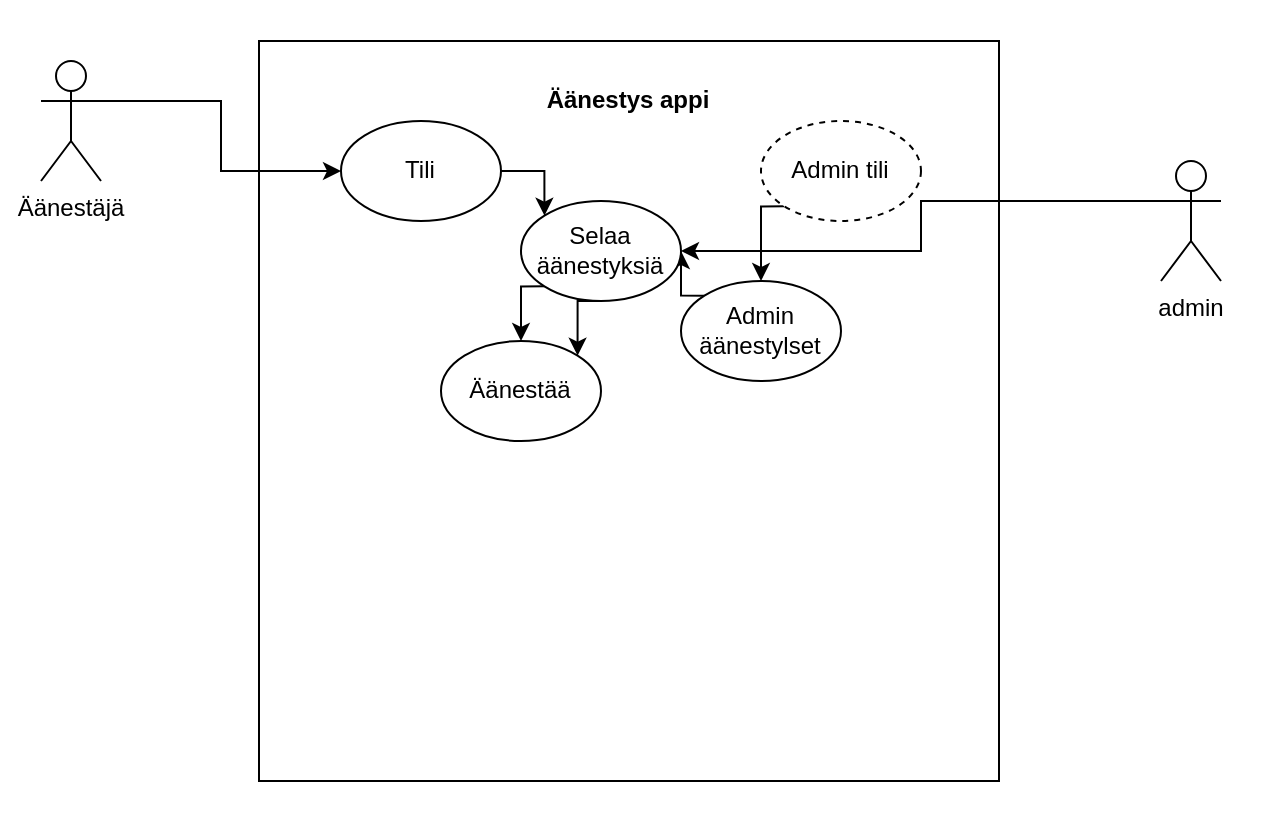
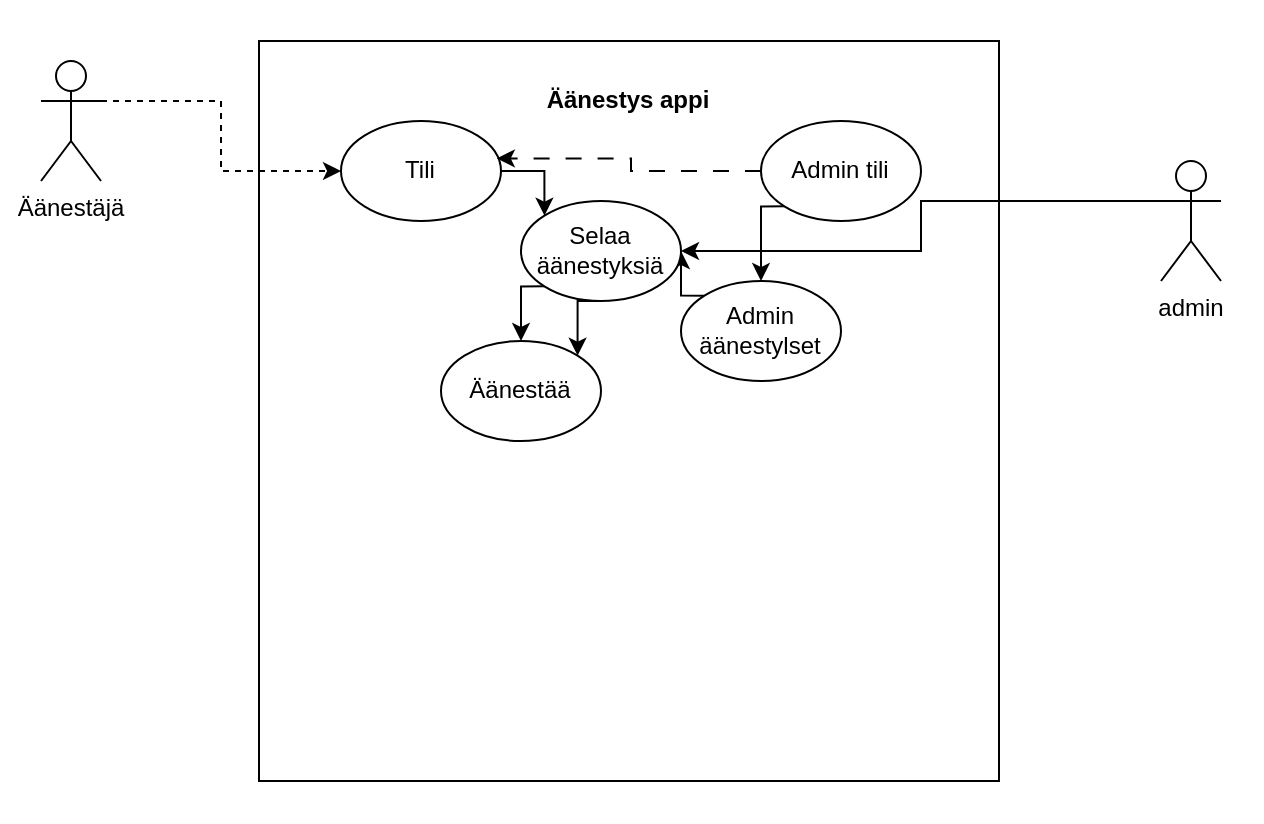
- <mxCell id="3" style="edgeStyle=orthogonalEdgeStyle;rounded=0;orthogonalLoop=1;jettySize=auto;html=1;exitX=1;exitY=0.333;exitDx=0;exitDy=0;exitPerimeter=0;" edge="1" parent="1" source="4" target="8"><mxGeometry relative="1" as="geometry" /></mxCell>
+ <mxCell id="3" style="edgeStyle=orthogonalEdgeStyle;rounded=0;orthogonalLoop=1;jettySize=auto;html=1;exitX=1;exitY=0.333;exitDx=0;exitDy=0;exitPerimeter=0;dashed=1;" edge="1" parent="1" source="4" target="8"><mxGeometry relative="1" as="geometry" /></mxCell>
+ <mxCell id="10" style="edgeStyle=orthogonalEdgeStyle;rounded=0;orthogonalLoop=1;jettySize=auto;html=1;exitX=0;exitY=0.5;exitDx=0;exitDy=0;entryX=0.974;entryY=0.374;entryDx=0;entryDy=0;entryPerimeter=0;dashed=1;dashPattern=8 8;" edge="1" parent="1" source="11" target="8"><mxGeometry relative="1" as="geometry" /></mxCell>
- <mxCell id="11" value="Admin tili" style="ellipse;whiteSpace=wrap;html=1;dashed=1;" vertex="1" parent="1"><mxGeometry x="380" y="60" width="80" height="50" as="geometry" /></mxCell>
+ <mxCell id="11" value="Admin tili" style="ellipse;whiteSpace=wrap;html=1;" vertex="1" parent="1"><mxGeometry x="380" y="60" width="80" height="50" as="geometry" /></mxCell>
